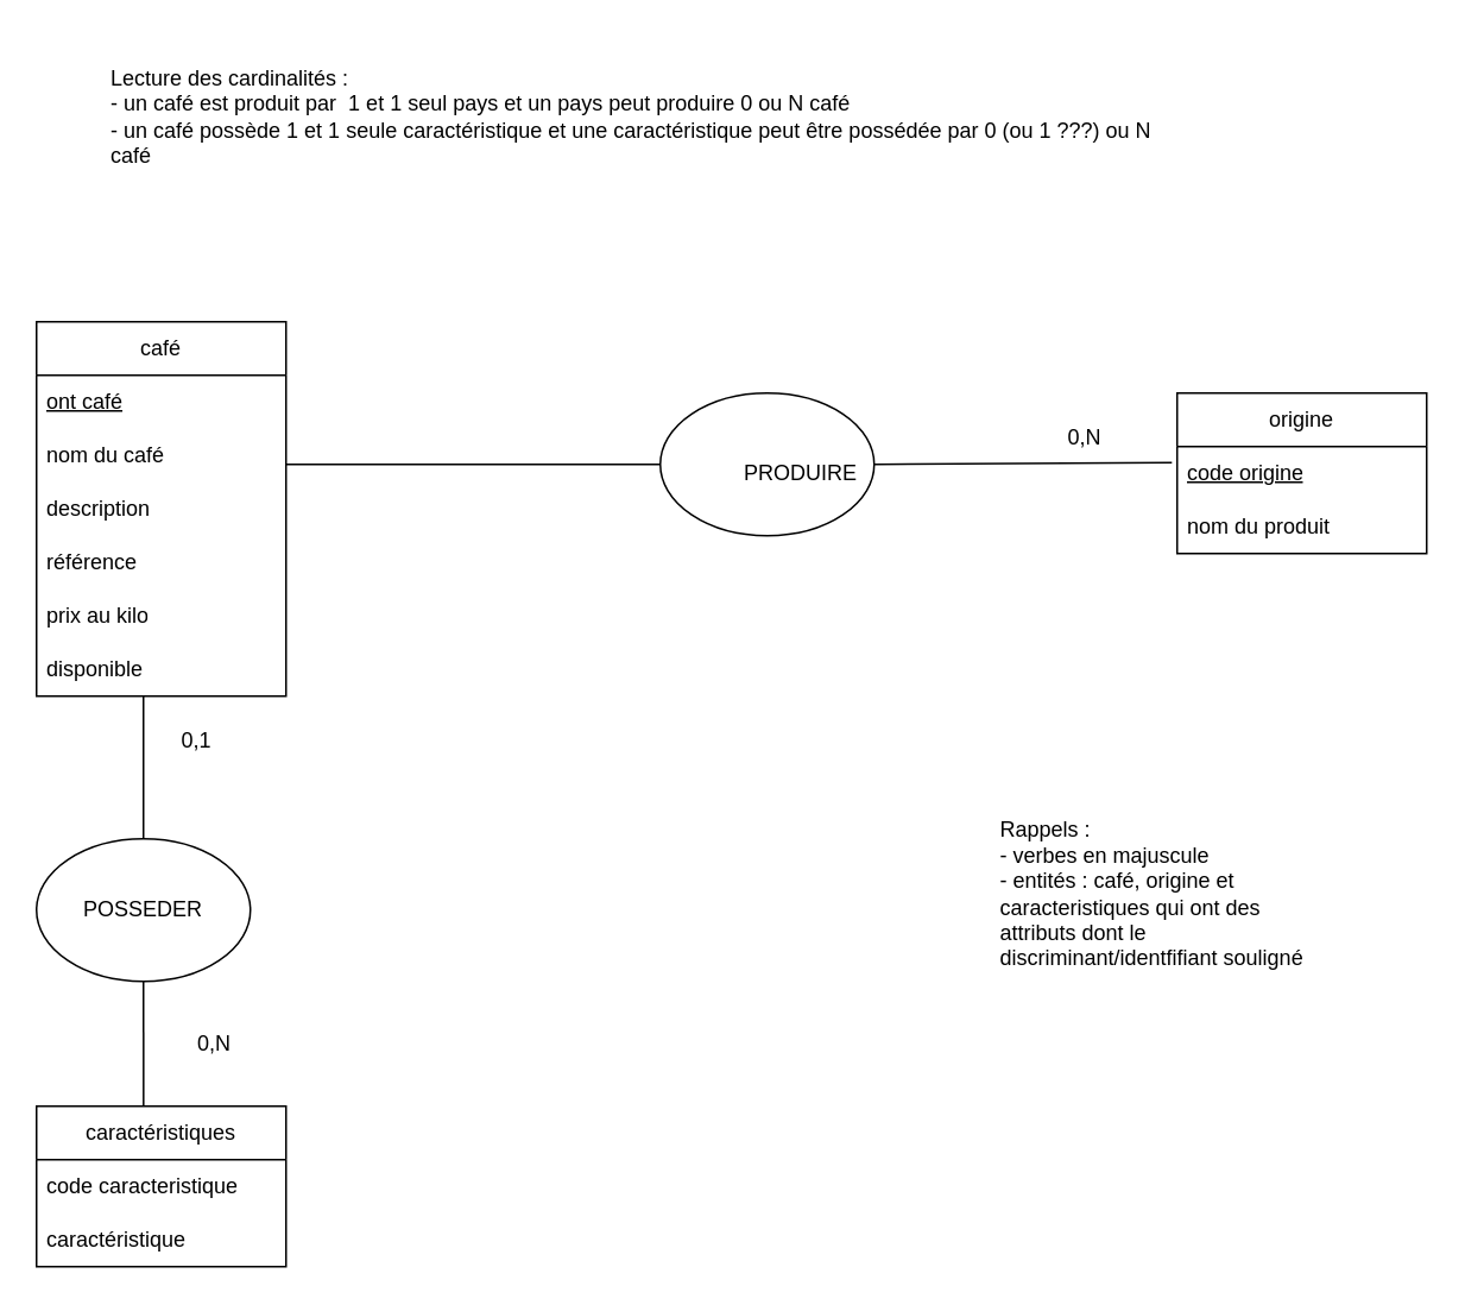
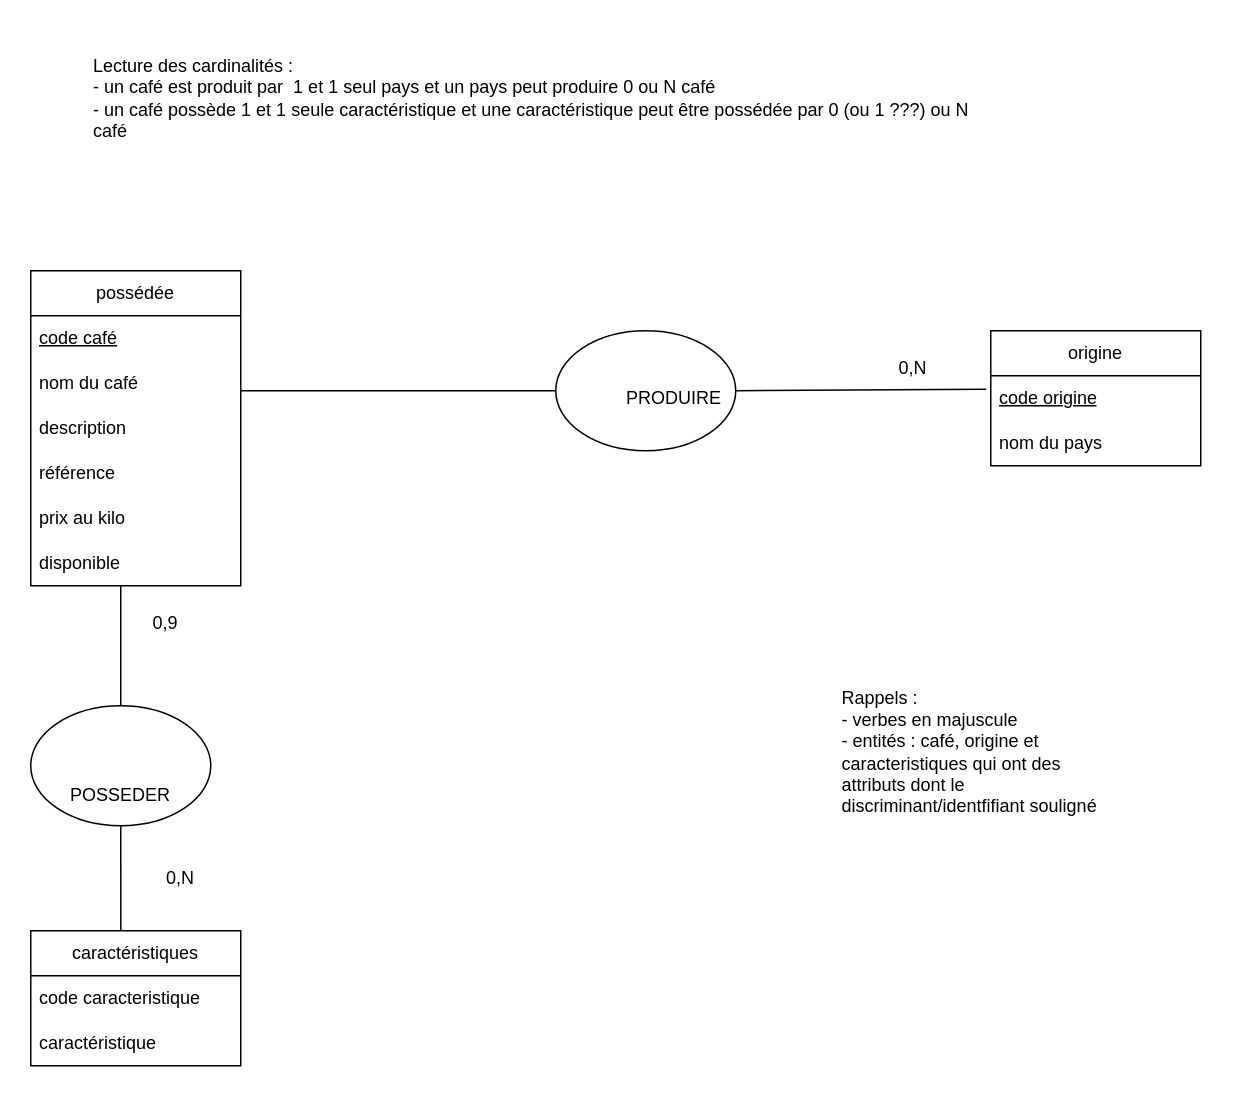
- <mxCell id="2" value="café" style="swimlane;fontStyle=0;childLayout=stackLayout;horizontal=1;startSize=30;horizontalStack=0;resizeParent=1;resizeParentMax=0;resizeLast=0;collapsible=1;marginBottom=0;whiteSpace=wrap;html=1;" parent="1" vertex="1"><mxGeometry x="20" y="180" width="140" height="210" as="geometry" /></mxCell>
+ <mxCell id="2" value="possédée" style="swimlane;fontStyle=0;childLayout=stackLayout;horizontal=1;startSize=30;horizontalStack=0;resizeParent=1;resizeParentMax=0;resizeLast=0;collapsible=1;marginBottom=0;whiteSpace=wrap;html=1;" parent="1" vertex="1"><mxGeometry x="20" y="180" width="140" height="210" as="geometry" /></mxCell>
- <mxCell id="3" value="&lt;u&gt;ont café&lt;/u&gt;" style="text;strokeColor=none;fillColor=none;align=left;verticalAlign=middle;spacingLeft=4;spacingRight=4;overflow=hidden;points=[[0,0.5],[1,0.5]];portConstraint=eastwest;rotatable=0;whiteSpace=wrap;html=1;" parent="2" vertex="1"><mxGeometry y="30" width="140" height="30" as="geometry" /></mxCell>
+ <mxCell id="3" value="&lt;u&gt;code café&lt;/u&gt;" style="text;strokeColor=none;fillColor=none;align=left;verticalAlign=middle;spacingLeft=4;spacingRight=4;overflow=hidden;points=[[0,0.5],[1,0.5]];portConstraint=eastwest;rotatable=0;whiteSpace=wrap;html=1;" parent="2" vertex="1"><mxGeometry y="30" width="140" height="30" as="geometry" /></mxCell>
- <mxCell id="11" value="nom du produit" style="text;strokeColor=none;fillColor=none;align=left;verticalAlign=middle;spacingLeft=4;spacingRight=4;overflow=hidden;points=[[0,0.5],[1,0.5]];portConstraint=eastwest;rotatable=0;whiteSpace=wrap;html=1;" parent="9" vertex="1"><mxGeometry y="60" width="140" height="30" as="geometry" /></mxCell>
+ <mxCell id="11" value="nom du pays" style="text;strokeColor=none;fillColor=none;align=left;verticalAlign=middle;spacingLeft=4;spacingRight=4;overflow=hidden;points=[[0,0.5],[1,0.5]];portConstraint=eastwest;rotatable=0;whiteSpace=wrap;html=1;" parent="9" vertex="1"><mxGeometry y="60" width="140" height="30" as="geometry" /></mxCell>
- <mxCell id="26" value="0,1" style="text;html=1;strokeColor=none;fillColor=none;align=center;verticalAlign=middle;whiteSpace=wrap;rounded=0;" parent="1" vertex="1"><mxGeometry x="80" y="400" width="60" height="30" as="geometry" /></mxCell>
+ <mxCell id="26" value="0,9" style="text;html=1;strokeColor=none;fillColor=none;align=center;verticalAlign=middle;whiteSpace=wrap;rounded=0;" parent="1" vertex="1"><mxGeometry x="80" y="400" width="60" height="30" as="geometry" /></mxCell>
- <mxCell id="23" value="POSSEDER" style="text;html=1;strokeColor=none;fillColor=none;align=center;verticalAlign=middle;whiteSpace=wrap;rounded=0;" parent="1" vertex="1"><mxGeometry x="50" y="495" width="60" height="30" as="geometry" /></mxCell>
+ <mxCell id="23" value="POSSEDER" style="text;html=1;strokeColor=none;fillColor=none;align=center;verticalAlign=middle;whiteSpace=wrap;rounded=0;" parent="1" vertex="1"><mxGeometry x="50" y="515" width="60" height="30" as="geometry" /></mxCell>
